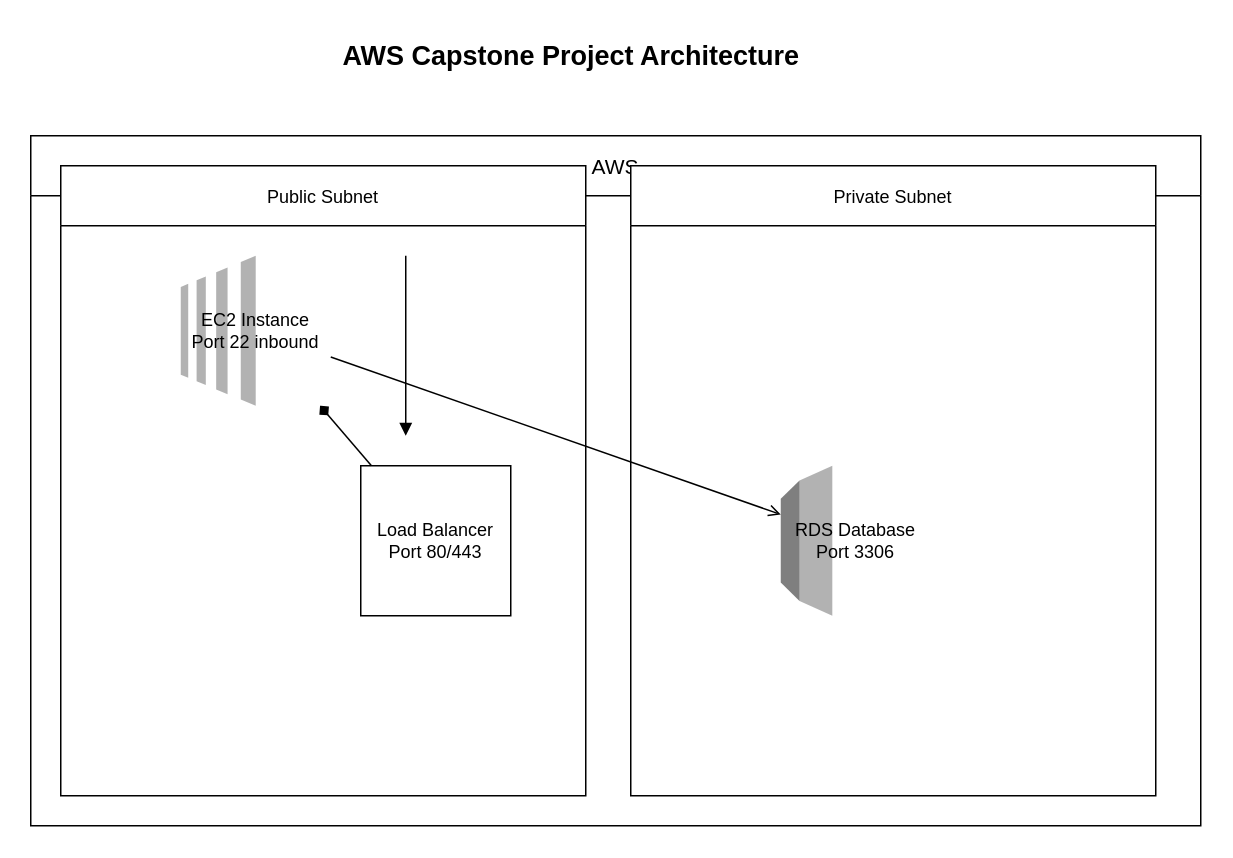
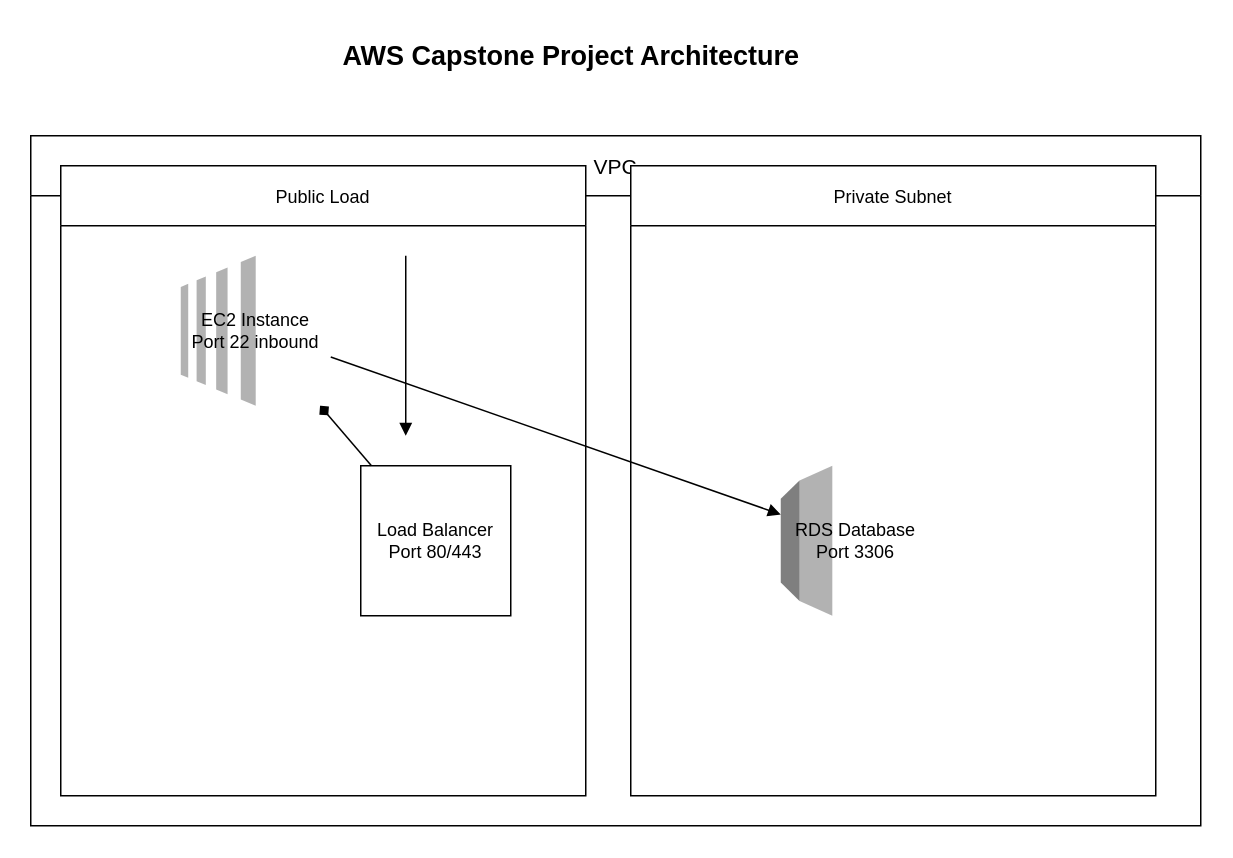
- <mxCell id="3" value="AWS" style="shape=swimlane;childLayout=stackLayout;horizontal=1;fontSize=14;" vertex="1" parent="1"><mxGeometry x="20" y="90" width="780" height="460" as="geometry" /></mxCell>
+ <mxCell id="3" value="VPC" style="shape=swimlane;childLayout=stackLayout;horizontal=1;fontSize=14;" vertex="1" parent="1"><mxGeometry x="20" y="90" width="780" height="460" as="geometry" /></mxCell>
- <mxCell id="4" value="Public Subnet" style="shape=swimlane;childLayout=stackLayout;horizontal=1;fontSize=12;" vertex="1" parent="3"><mxGeometry x="20" y="20" width="350" height="420" as="geometry" /></mxCell>
+ <mxCell id="4" value="Public Load" style="shape=swimlane;childLayout=stackLayout;horizontal=1;fontSize=12;" vertex="1" parent="3"><mxGeometry x="20" y="20" width="350" height="420" as="geometry" /></mxCell>
- <mxCell id="10" style="endArrow=open;html=1;" edge="1" parent="3" source="6" target="8"><mxGeometry relative="1" as="geometry" /></mxCell>
+ <mxCell id="10" style="endArrow=block;html=1;" edge="1" parent="3" source="6" target="8"><mxGeometry relative="1" as="geometry" /></mxCell>
